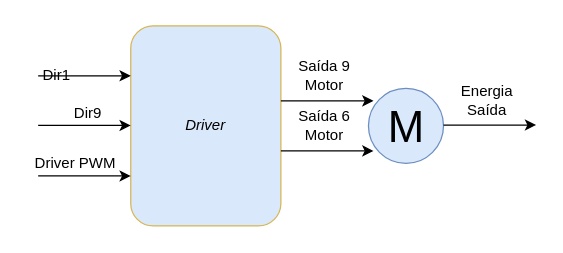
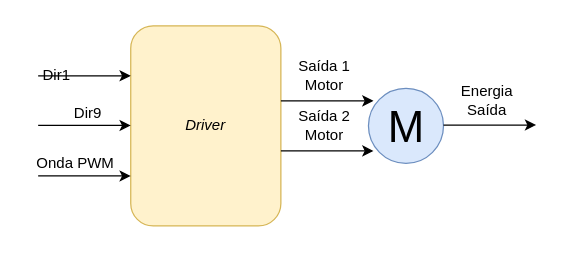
- <mxCell id="11" value="Saída 9 Motor" style="text;html=1;strokeColor=none;fillColor=none;align=center;verticalAlign=middle;whiteSpace=wrap;rounded=0;" parent="1" vertex="1"><mxGeometry x="224" y="50" width="70" height="20" as="geometry" /></mxCell>
+ <mxCell id="11" value="Saída 1 Motor" style="text;html=1;strokeColor=none;fillColor=none;align=center;verticalAlign=middle;whiteSpace=wrap;rounded=0;" parent="1" vertex="1"><mxGeometry x="224" y="50" width="70" height="20" as="geometry" /></mxCell>
- <mxCell id="2" value="&lt;i&gt;Driver&lt;/i&gt;" style="rounded=1;whiteSpace=wrap;html=1;fillColor=#dae8fc;strokeColor=#d6b656;" parent="1" vertex="1"><mxGeometry x="104" y="20" width="120" height="160" as="geometry" /></mxCell>
+ <mxCell id="2" value="&lt;i&gt;Driver&lt;/i&gt;" style="rounded=1;whiteSpace=wrap;html=1;fillColor=#fff2cc;strokeColor=#d6b656;" parent="1" vertex="1"><mxGeometry x="104" y="20" width="120" height="160" as="geometry" /></mxCell>
- <mxCell id="12" value="Saída 6 Motor" style="text;html=1;strokeColor=none;fillColor=none;align=center;verticalAlign=middle;whiteSpace=wrap;rounded=0;" parent="1" vertex="1"><mxGeometry x="224" y="90" width="70" height="20" as="geometry" /></mxCell>
+ <mxCell id="12" value="Saída 2 Motor" style="text;html=1;strokeColor=none;fillColor=none;align=center;verticalAlign=middle;whiteSpace=wrap;rounded=0;" parent="1" vertex="1"><mxGeometry x="224" y="90" width="70" height="20" as="geometry" /></mxCell>
- <mxCell id="10" value="Driver PWM" style="text;html=1;strokeColor=none;fillColor=none;align=center;verticalAlign=middle;whiteSpace=wrap;rounded=0;" parent="1" vertex="1"><mxGeometry x="20" y="120" width="80" height="20" as="geometry" /></mxCell>
+ <mxCell id="10" value="Onda PWM" style="text;html=1;strokeColor=none;fillColor=none;align=center;verticalAlign=middle;whiteSpace=wrap;rounded=0;" parent="1" vertex="1"><mxGeometry x="20" y="120" width="80" height="20" as="geometry" /></mxCell>
